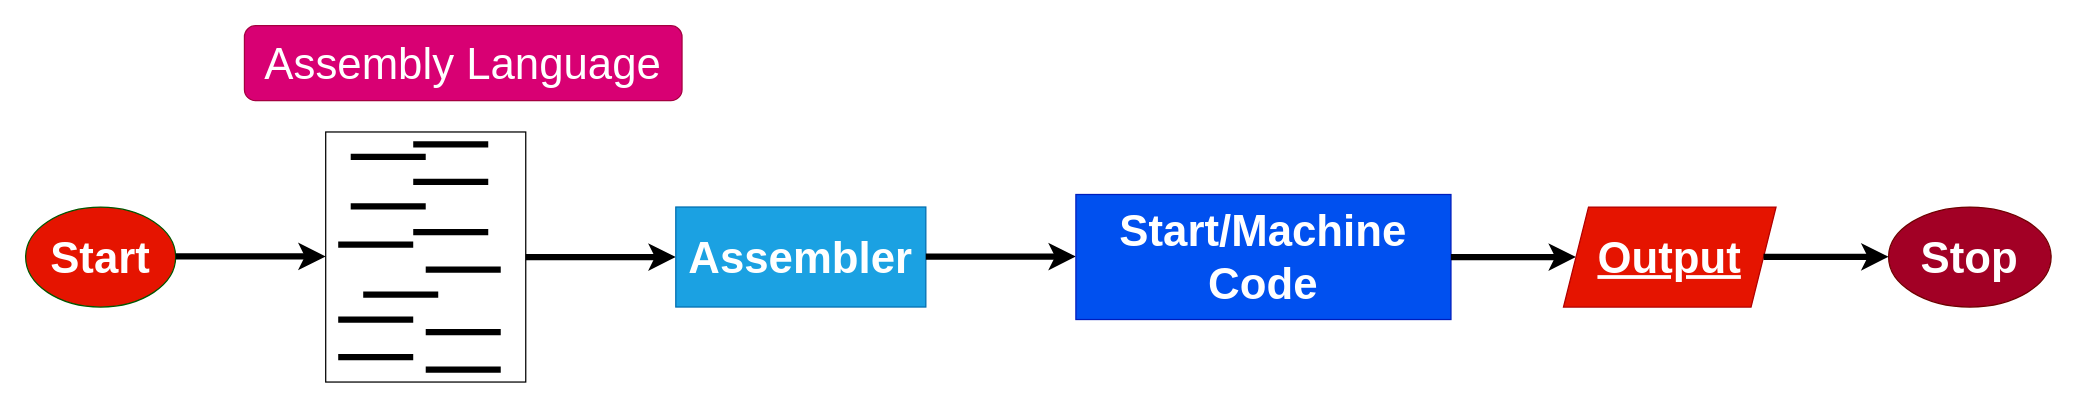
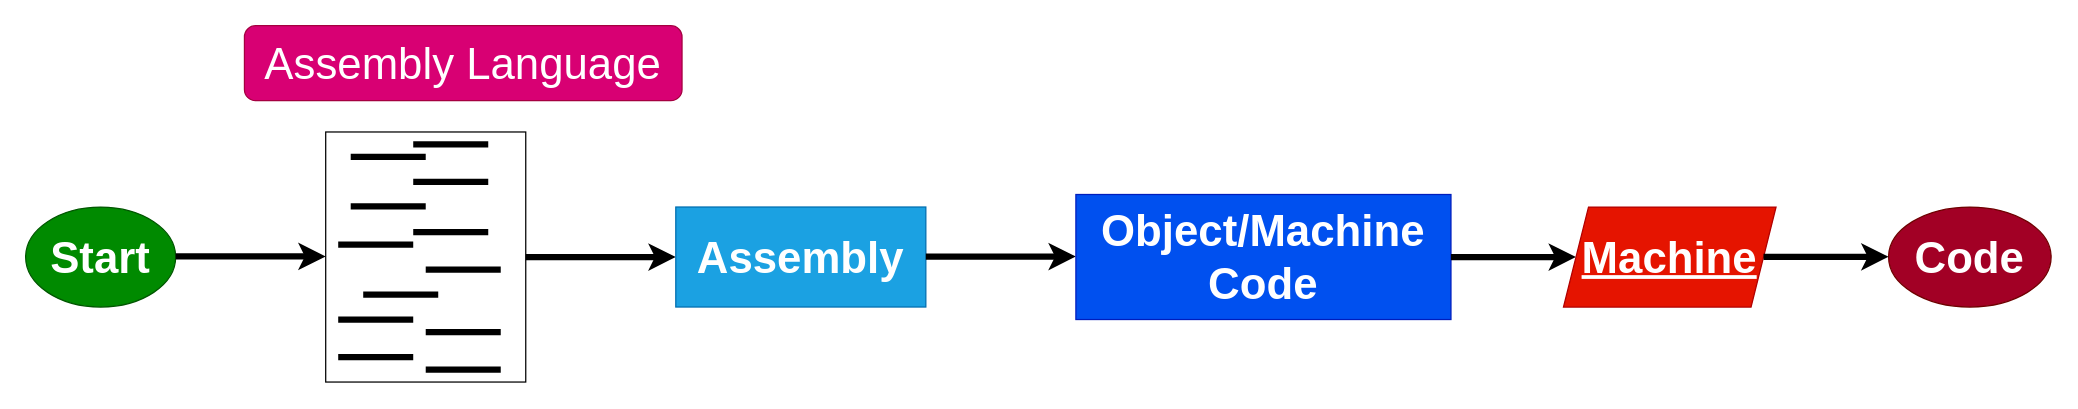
- <mxCell id="9" value="&lt;font style=&quot;font-size: 35px;&quot;&gt;&lt;b&gt;Start&lt;/b&gt;&lt;/font&gt;" style="ellipse;whiteSpace=wrap;html=1;fillColor=#e51400;fontColor=#ffffff;strokeColor=#005700;" parent="1" vertex="1"><mxGeometry x="20" y="165" width="120" height="80" as="geometry" /></mxCell>
+ <mxCell id="9" value="&lt;font style=&quot;font-size: 35px;&quot;&gt;&lt;b&gt;Start&lt;/b&gt;&lt;/font&gt;" style="ellipse;whiteSpace=wrap;html=1;fillColor=#008a00;fontColor=#ffffff;strokeColor=#005700;" parent="1" vertex="1"><mxGeometry x="20" y="165" width="120" height="80" as="geometry" /></mxCell>
- <mxCell id="4" value="&lt;font style=&quot;font-size: 35px;&quot;&gt;&lt;b&gt;Assembler&lt;/b&gt;&lt;/font&gt;" style="rounded=0;whiteSpace=wrap;html=1;fillColor=#1ba1e2;fontColor=#ffffff;strokeColor=#006EAF;" parent="1" vertex="1"><mxGeometry x="540" y="165" width="200" height="80" as="geometry" /></mxCell>
+ <mxCell id="4" value="&lt;font style=&quot;font-size: 35px;&quot;&gt;&lt;b&gt;Assembly&lt;/b&gt;&lt;/font&gt;" style="rounded=0;whiteSpace=wrap;html=1;fillColor=#1ba1e2;fontColor=#ffffff;strokeColor=#006EAF;" parent="1" vertex="1"><mxGeometry x="540" y="165" width="200" height="80" as="geometry" /></mxCell>
- <mxCell id="6" value="&lt;font style=&quot;font-size: 35px;&quot;&gt;&lt;b&gt;Start/Machine Code&lt;/b&gt;&lt;/font&gt;" style="rounded=0;whiteSpace=wrap;html=1;fillColor=#0050ef;fontColor=#ffffff;strokeColor=#001DBC;" parent="1" vertex="1"><mxGeometry x="860" y="155" width="300" height="100" as="geometry" /></mxCell>
+ <mxCell id="6" value="&lt;font style=&quot;font-size: 35px;&quot;&gt;&lt;b&gt;Object/Machine Code&lt;/b&gt;&lt;/font&gt;" style="rounded=0;whiteSpace=wrap;html=1;fillColor=#0050ef;fontColor=#ffffff;strokeColor=#001DBC;" parent="1" vertex="1"><mxGeometry x="860" y="155" width="300" height="100" as="geometry" /></mxCell>
- <mxCell id="24" value="&lt;font style=&quot;font-size: 35px;&quot;&gt;&lt;b&gt;&lt;u&gt;Output&lt;/u&gt;&lt;/b&gt;&lt;/font&gt;" style="shape=parallelogram;perimeter=parallelogramPerimeter;whiteSpace=wrap;html=1;fixedSize=1;fillColor=#e51400;fontColor=#ffffff;strokeColor=#B20000;" parent="1" vertex="1"><mxGeometry x="1250" y="165" width="170" height="80" as="geometry" /></mxCell>
+ <mxCell id="24" value="&lt;font style=&quot;font-size: 35px;&quot;&gt;&lt;b&gt;&lt;u&gt;Machine&lt;/u&gt;&lt;/b&gt;&lt;/font&gt;" style="shape=parallelogram;perimeter=parallelogramPerimeter;whiteSpace=wrap;html=1;fixedSize=1;fillColor=#e51400;fontColor=#ffffff;strokeColor=#B20000;" parent="1" vertex="1"><mxGeometry x="1250" y="165" width="170" height="80" as="geometry" /></mxCell>
- <mxCell id="8" value="&lt;span style=&quot;font-size: 35px;&quot;&gt;&lt;b&gt;Stop&lt;/b&gt;&lt;/span&gt;" style="ellipse;whiteSpace=wrap;html=1;fillColor=#a20025;fontColor=#ffffff;strokeColor=#6F0000;" parent="1" vertex="1"><mxGeometry x="1510" y="165" width="130" height="80" as="geometry" /></mxCell>
+ <mxCell id="8" value="&lt;span style=&quot;font-size: 35px;&quot;&gt;&lt;b&gt;Code&lt;/b&gt;&lt;/span&gt;" style="ellipse;whiteSpace=wrap;html=1;fillColor=#a20025;fontColor=#ffffff;strokeColor=#6F0000;" parent="1" vertex="1"><mxGeometry x="1510" y="165" width="130" height="80" as="geometry" /></mxCell>
